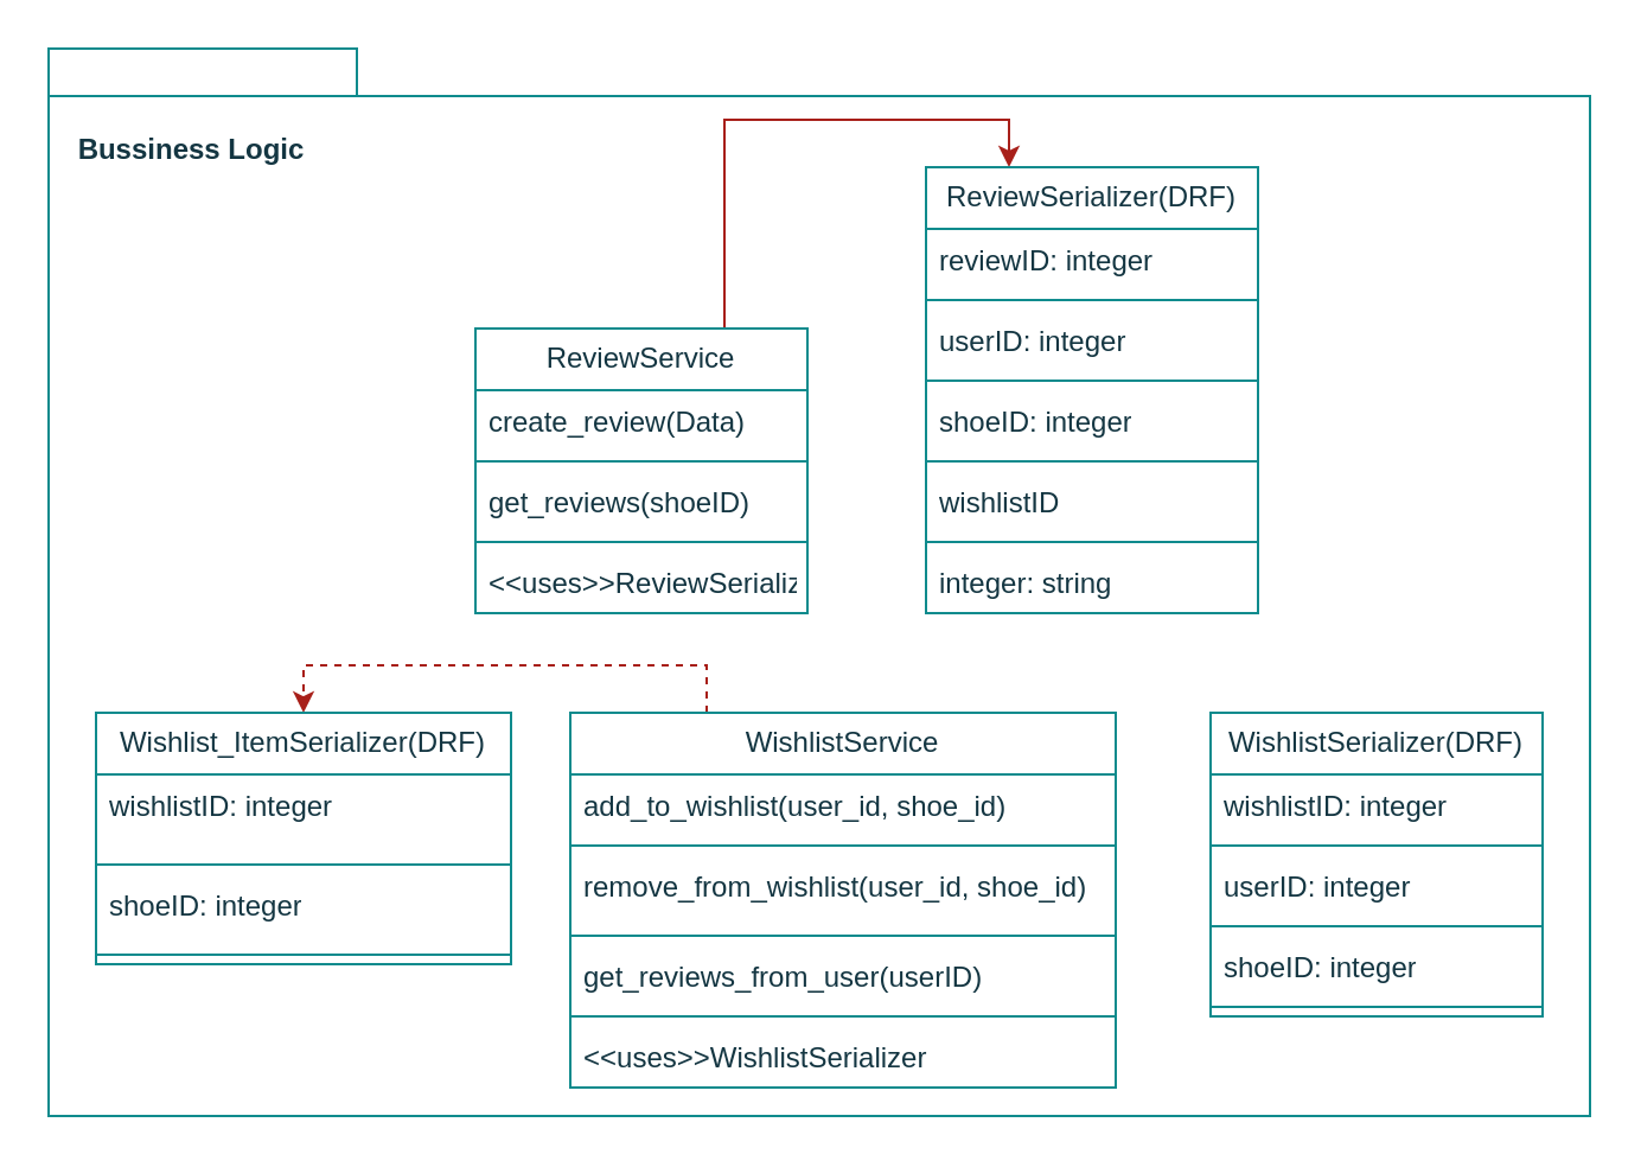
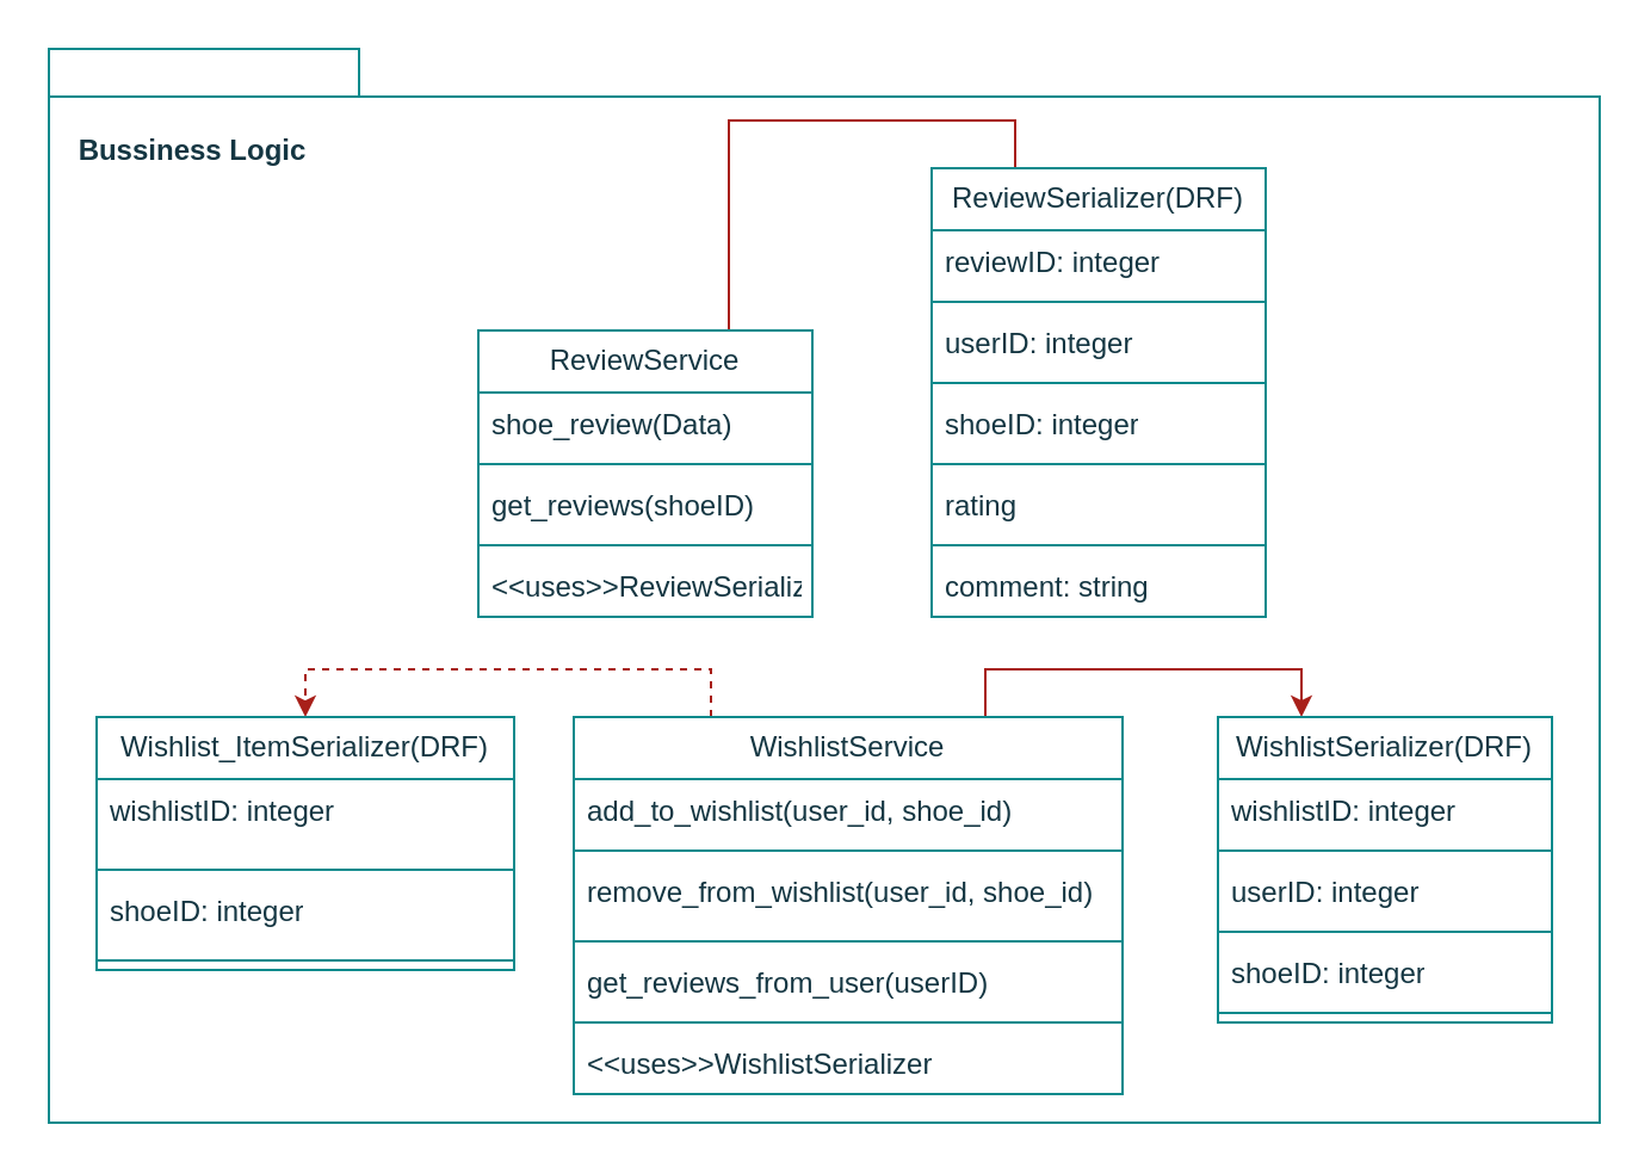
- <mxCell id="2" style="edgeStyle=orthogonalEdgeStyle;rounded=0;orthogonalLoop=1;jettySize=auto;html=1;exitX=0.75;exitY=0;exitDx=0;exitDy=0;entryX=0.25;entryY=0;entryDx=0;entryDy=0;labelBackgroundColor=none;strokeColor=#A8201A;fontColor=default;" edge="1" parent="1" source="3" target="9"><mxGeometry relative="1" as="geometry" /></mxCell>
+ <mxCell id="2" style="edgeStyle=orthogonalEdgeStyle;rounded=0;orthogonalLoop=1;jettySize=auto;html=1;exitX=0.75;exitY=0;exitDx=0;exitDy=0;entryX=0.25;entryY=0;entryDx=0;entryDy=0;labelBackgroundColor=none;strokeColor=#A8201A;fontColor=default;endArrow=none;" edge="1" parent="1" source="3" target="9"><mxGeometry relative="1" as="geometry" /></mxCell>
- <mxCell id="4" value="create_review(Data)" style="text;strokeColor=none;fillColor=none;align=left;verticalAlign=top;spacingLeft=4;spacingRight=4;overflow=hidden;rotatable=0;points=[[0,0.5],[1,0.5]];portConstraint=eastwest;whiteSpace=wrap;html=1;labelBackgroundColor=none;fontColor=#143642;" vertex="1" parent="3"><mxGeometry y="26" width="140" height="26" as="geometry" /></mxCell>
+ <mxCell id="4" value="shoe_review(Data)" style="text;strokeColor=none;fillColor=none;align=left;verticalAlign=top;spacingLeft=4;spacingRight=4;overflow=hidden;rotatable=0;points=[[0,0.5],[1,0.5]];portConstraint=eastwest;whiteSpace=wrap;html=1;labelBackgroundColor=none;fontColor=#143642;" vertex="1" parent="3"><mxGeometry y="26" width="140" height="26" as="geometry" /></mxCell>
- <mxCell id="16" value="wishlistID" style="text;strokeColor=none;fillColor=none;align=left;verticalAlign=top;spacingLeft=4;spacingRight=4;overflow=hidden;rotatable=0;points=[[0,0.5],[1,0.5]];portConstraint=eastwest;whiteSpace=wrap;html=1;labelBackgroundColor=none;fontColor=#143642;" vertex="1" parent="9"><mxGeometry y="128" width="140" height="26" as="geometry" /></mxCell>
+ <mxCell id="16" value="rating" style="text;strokeColor=none;fillColor=none;align=left;verticalAlign=top;spacingLeft=4;spacingRight=4;overflow=hidden;rotatable=0;points=[[0,0.5],[1,0.5]];portConstraint=eastwest;whiteSpace=wrap;html=1;labelBackgroundColor=none;fontColor=#143642;" vertex="1" parent="9"><mxGeometry y="128" width="140" height="26" as="geometry" /></mxCell>
- <mxCell id="18" value="integer: string" style="text;strokeColor=none;fillColor=none;align=left;verticalAlign=top;spacingLeft=4;spacingRight=4;overflow=hidden;rotatable=0;points=[[0,0.5],[1,0.5]];portConstraint=eastwest;whiteSpace=wrap;html=1;labelBackgroundColor=none;fontColor=#143642;" vertex="1" parent="9"><mxGeometry y="162" width="140" height="26" as="geometry" /></mxCell>
+ <mxCell id="18" value="comment: string" style="text;strokeColor=none;fillColor=none;align=left;verticalAlign=top;spacingLeft=4;spacingRight=4;overflow=hidden;rotatable=0;points=[[0,0.5],[1,0.5]];portConstraint=eastwest;whiteSpace=wrap;html=1;labelBackgroundColor=none;fontColor=#143642;" vertex="1" parent="9"><mxGeometry y="162" width="140" height="26" as="geometry" /></mxCell>
+ <mxCell id="19" style="edgeStyle=orthogonalEdgeStyle;rounded=0;orthogonalLoop=1;jettySize=auto;html=1;exitX=0.75;exitY=0;exitDx=0;exitDy=0;entryX=0.25;entryY=0;entryDx=0;entryDy=0;labelBackgroundColor=none;strokeColor=#A8201A;fontColor=default;" edge="1" parent="1" source="21" target="29"><mxGeometry relative="1" as="geometry" /></mxCell>
